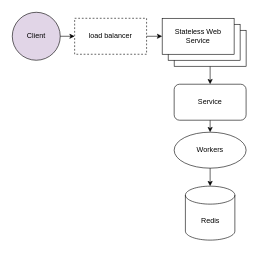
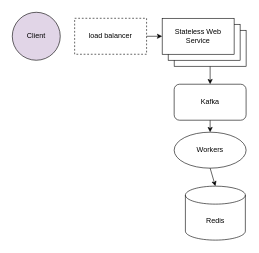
- <mxCell id="9" value="" style="edgeStyle=none;orthogonalLoop=1;jettySize=auto;html=1;rounded=0;exitX=1;exitY=0.5;exitDx=0;exitDy=0;entryX=0;entryY=0.5;entryDx=0;entryDy=0;" parent="1" source="2" target="8" edge="1"><mxGeometry width="100" relative="1" as="geometry"><mxPoint x="30" y="260" as="sourcePoint" /><mxPoint x="130" y="260" as="targetPoint" /><Array as="points" /></mxGeometry></mxCell>
- <mxCell id="11" value="Service" style="rounded=1;whiteSpace=wrap;html=1;" vertex="1" parent="1"><mxGeometry x="290" y="140" width="120" height="60" as="geometry" /></mxCell>
+ <mxCell id="11" value="Kafka" style="rounded=1;whiteSpace=wrap;html=1;" vertex="1" parent="1"><mxGeometry x="290" y="140" width="120" height="60" as="geometry" /></mxCell>
- <mxCell id="14" value="Redis" style="shape=cylinder3;whiteSpace=wrap;html=1;boundedLbl=1;backgroundOutline=1;size=15;" vertex="1" parent="1"><mxGeometry x="308.75" y="310" width="82.5" height="90" as="geometry" /></mxCell>
+ <mxCell id="14" value="Redis" style="shape=cylinder3;whiteSpace=wrap;html=1;boundedLbl=1;backgroundOutline=1;size=15;" vertex="1" parent="1"><mxGeometry x="308.75" y="310" width="100" height="90" as="geometry" /></mxCell>
